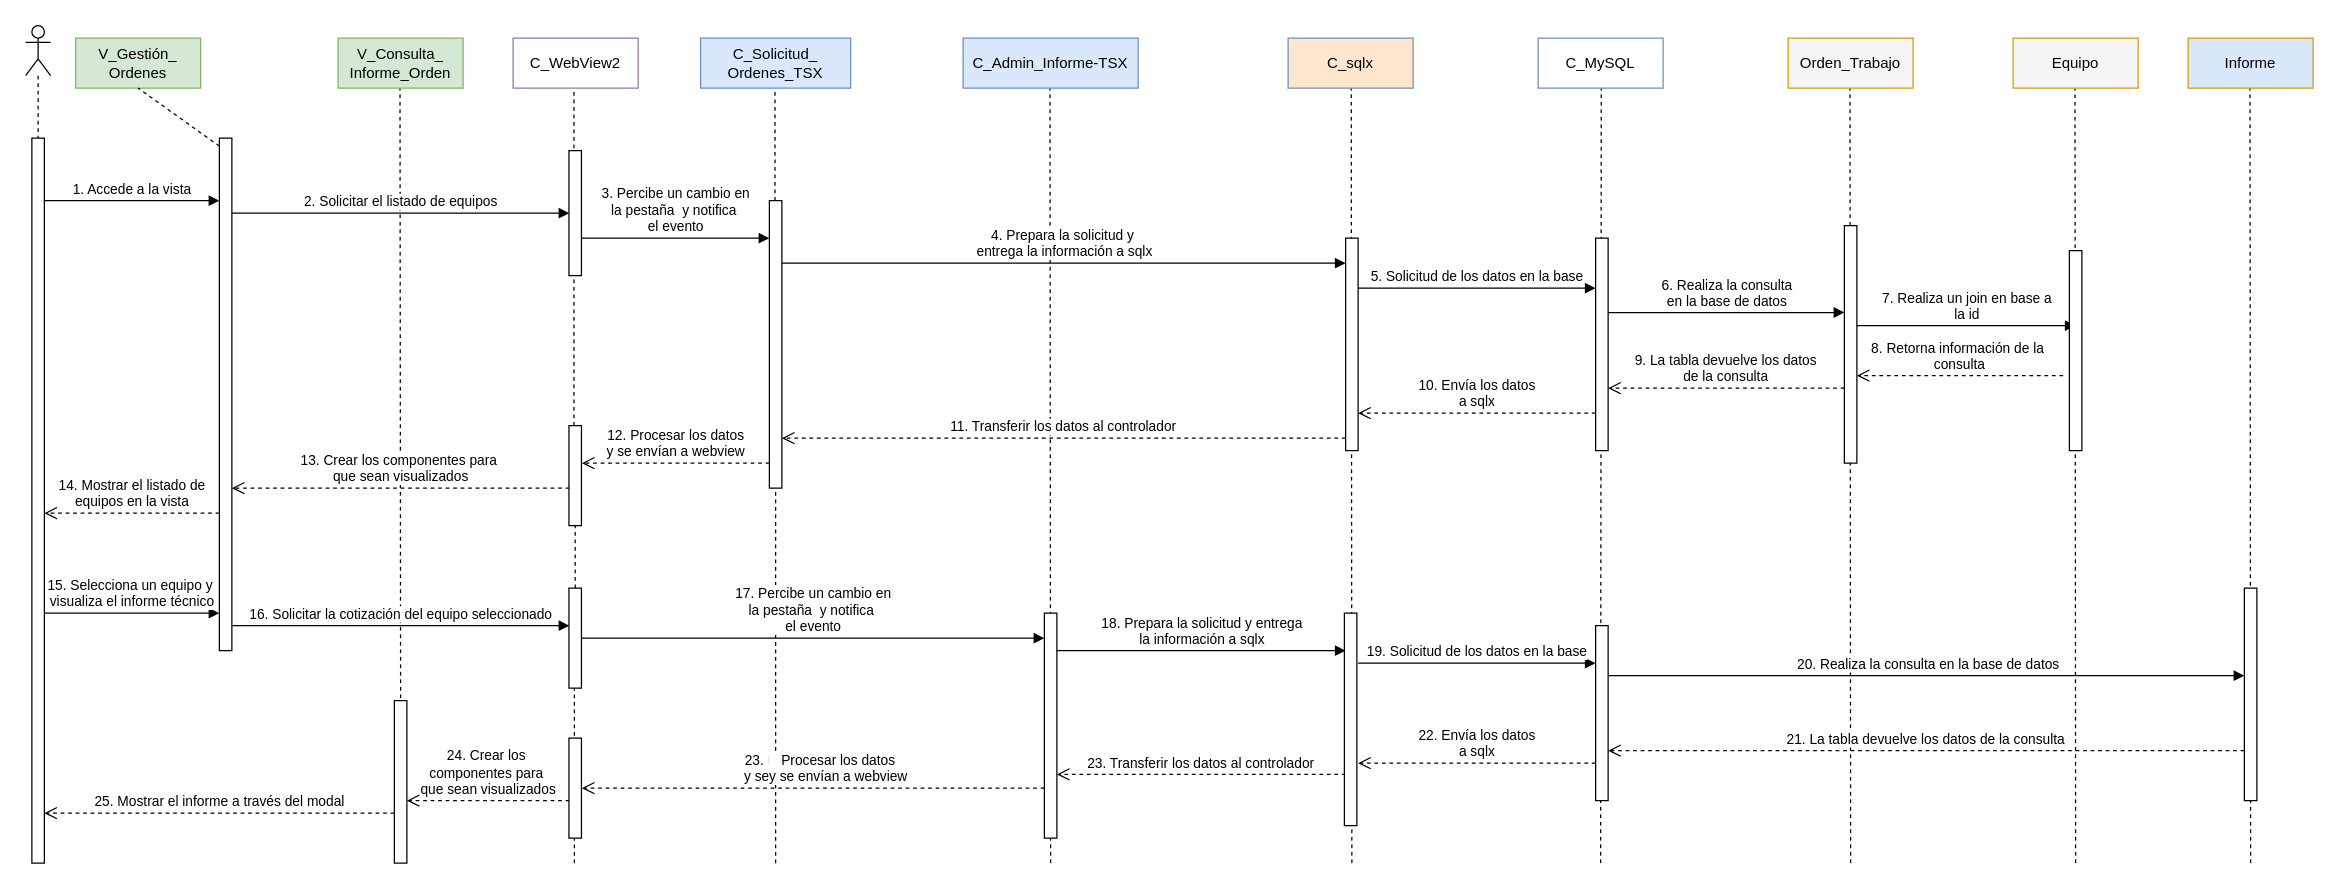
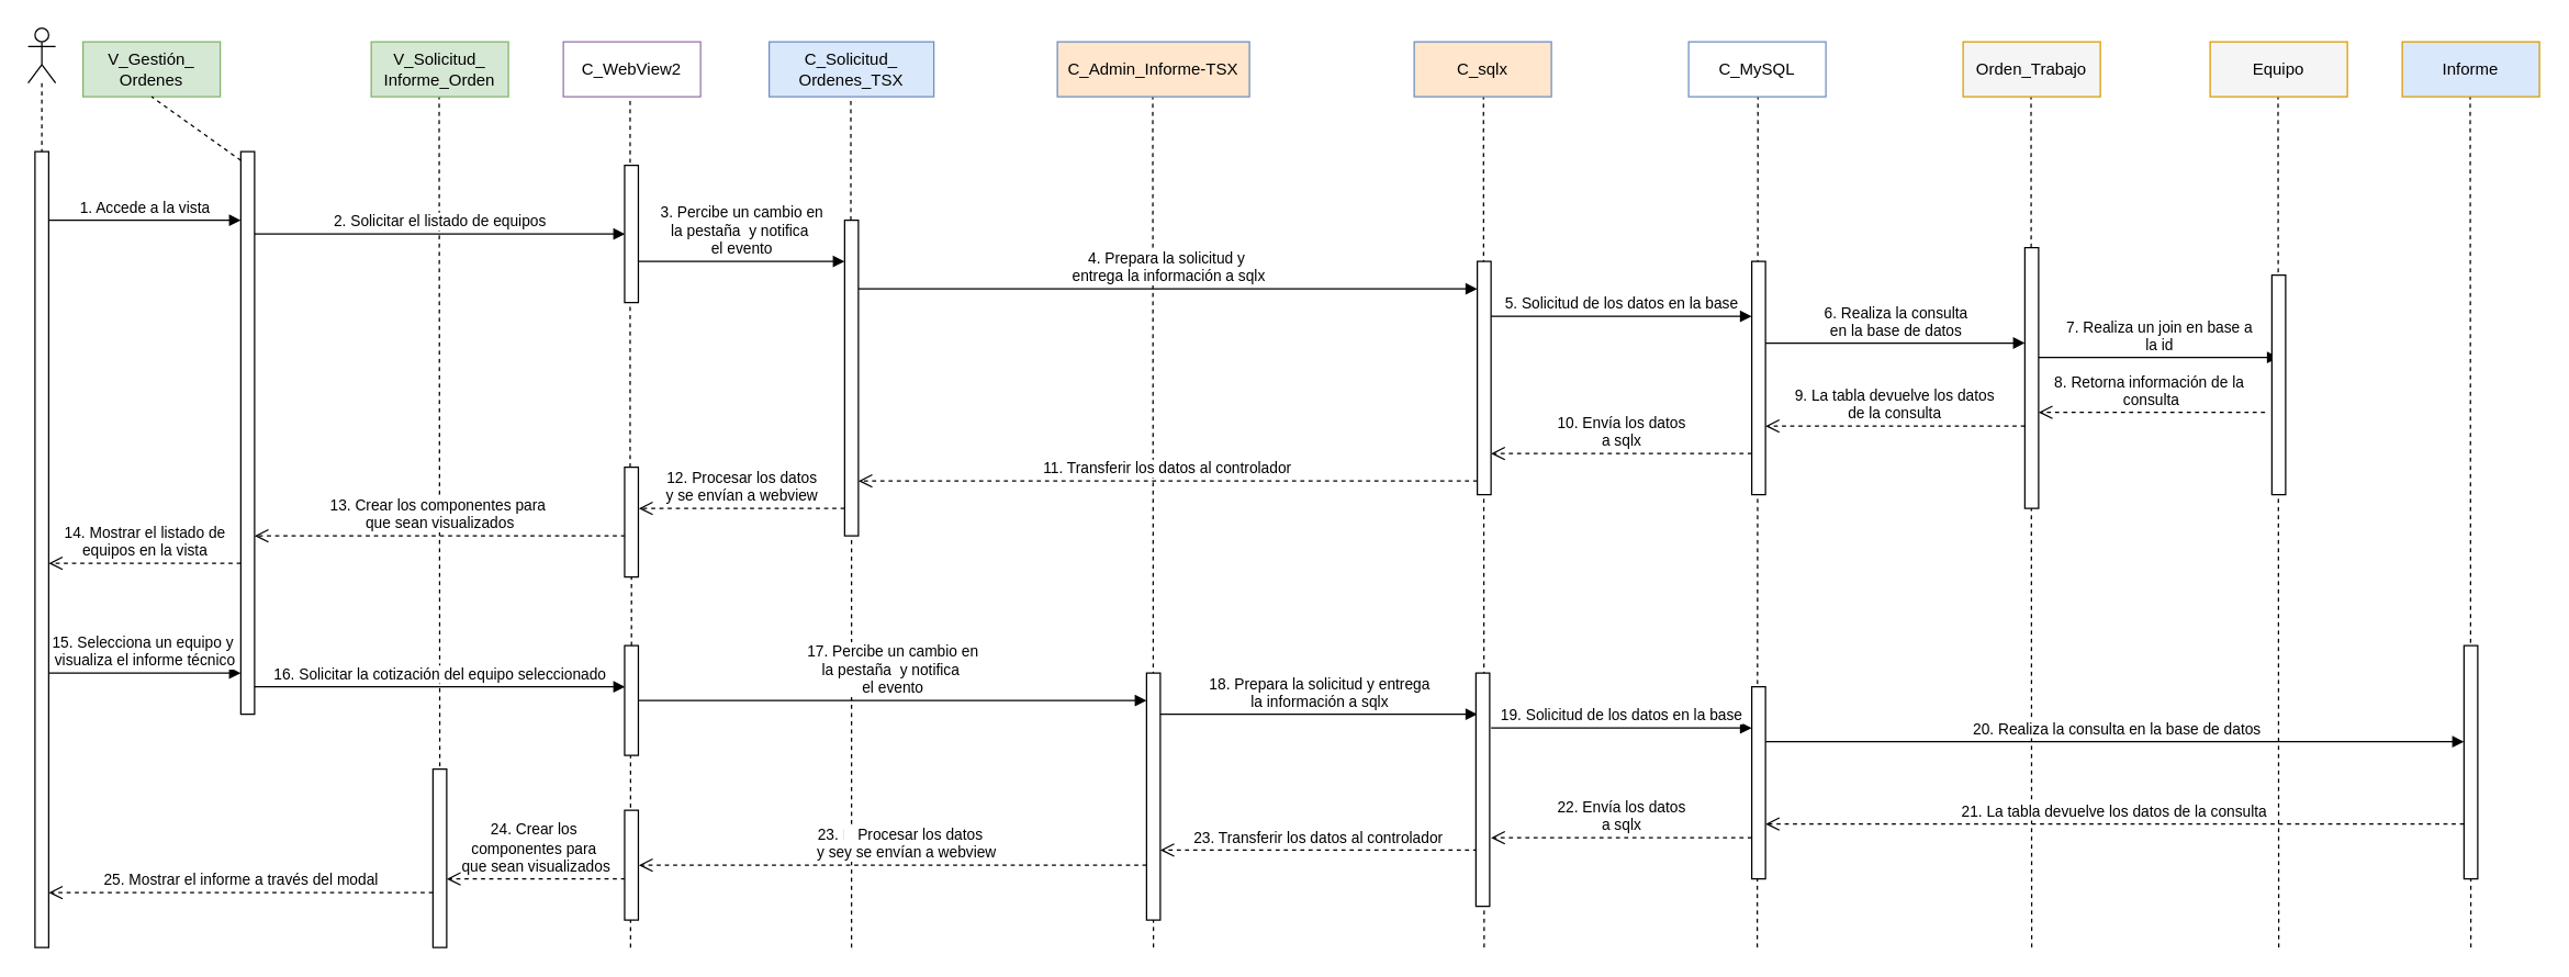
- <mxCell id="14" value="&lt;div&gt;V_Consulta_&lt;/div&gt;&lt;div&gt;Informe_Orden&lt;/div&gt;" style="rounded=0;whiteSpace=wrap;html=1;fillColor=#d5e8d4;strokeColor=#82b366;" vertex="1" parent="1"><mxGeometry x="270" y="30" width="100" height="40" as="geometry" /></mxCell>
+ <mxCell id="14" value="&lt;div&gt;V_Solicitud_&lt;/div&gt;&lt;div&gt;Informe_Orden&lt;/div&gt;" style="rounded=0;whiteSpace=wrap;html=1;fillColor=#d5e8d4;strokeColor=#82b366;" vertex="1" parent="1"><mxGeometry x="270" y="30" width="100" height="40" as="geometry" /></mxCell>
- <mxCell id="17" value="C_Admin_Informe-TSX" style="rounded=0;whiteSpace=wrap;html=1;fillColor=#dae8fc;strokeColor=#6c8ebf;" vertex="1" parent="1"><mxGeometry x="770" y="30" width="140" height="40" as="geometry" /></mxCell>
+ <mxCell id="17" value="C_Admin_Informe-TSX" style="rounded=0;whiteSpace=wrap;html=1;fillColor=#ffe6cc;strokeColor=#6c8ebf;" vertex="1" parent="1"><mxGeometry x="770" y="30" width="140" height="40" as="geometry" /></mxCell>
